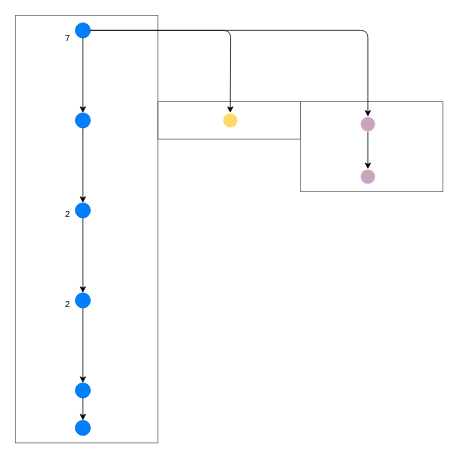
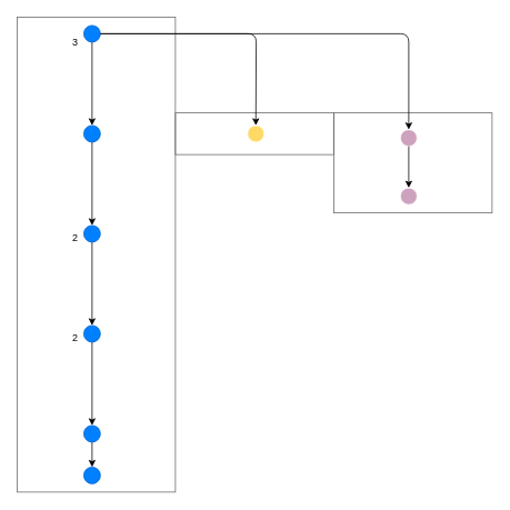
- <mxCell id="9" value="&lt;div&gt;7&lt;/div&gt;" style="text;html=1;strokeColor=none;fillColor=none;align=center;verticalAlign=middle;whiteSpace=wrap;rounded=0;" vertex="1" parent="1"><mxGeometry x="80" y="45" width="20" height="10" as="geometry" /></mxCell>
+ <mxCell id="9" value="&lt;div&gt;3&lt;/div&gt;" style="text;html=1;strokeColor=none;fillColor=none;align=center;verticalAlign=middle;whiteSpace=wrap;rounded=0;" vertex="1" parent="1"><mxGeometry x="80" y="45" width="20" height="10" as="geometry" /></mxCell>
